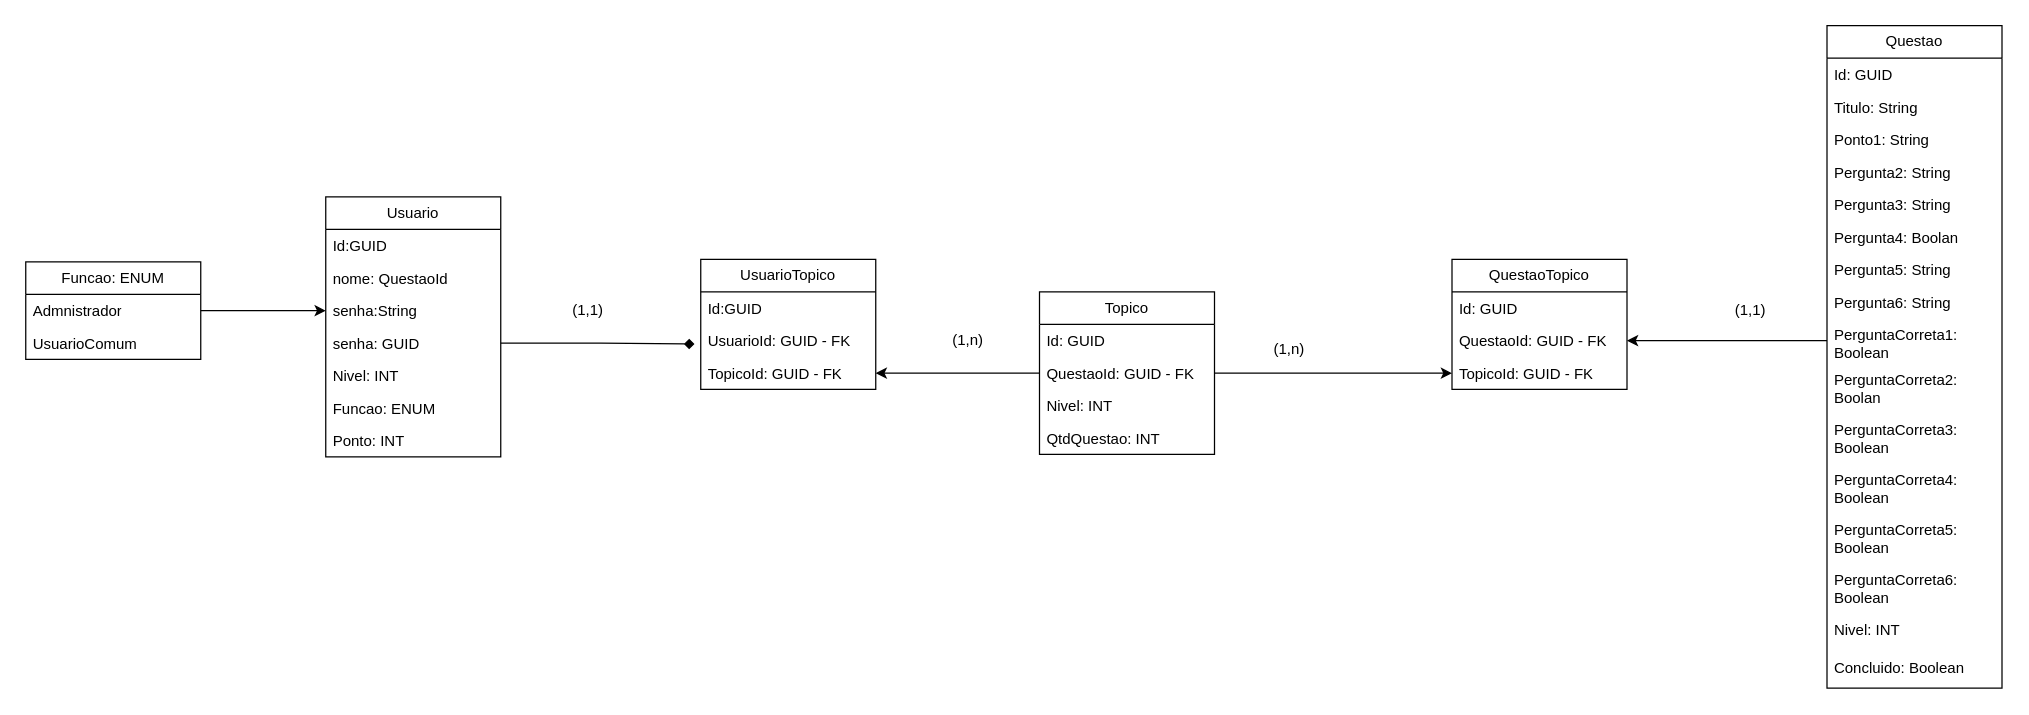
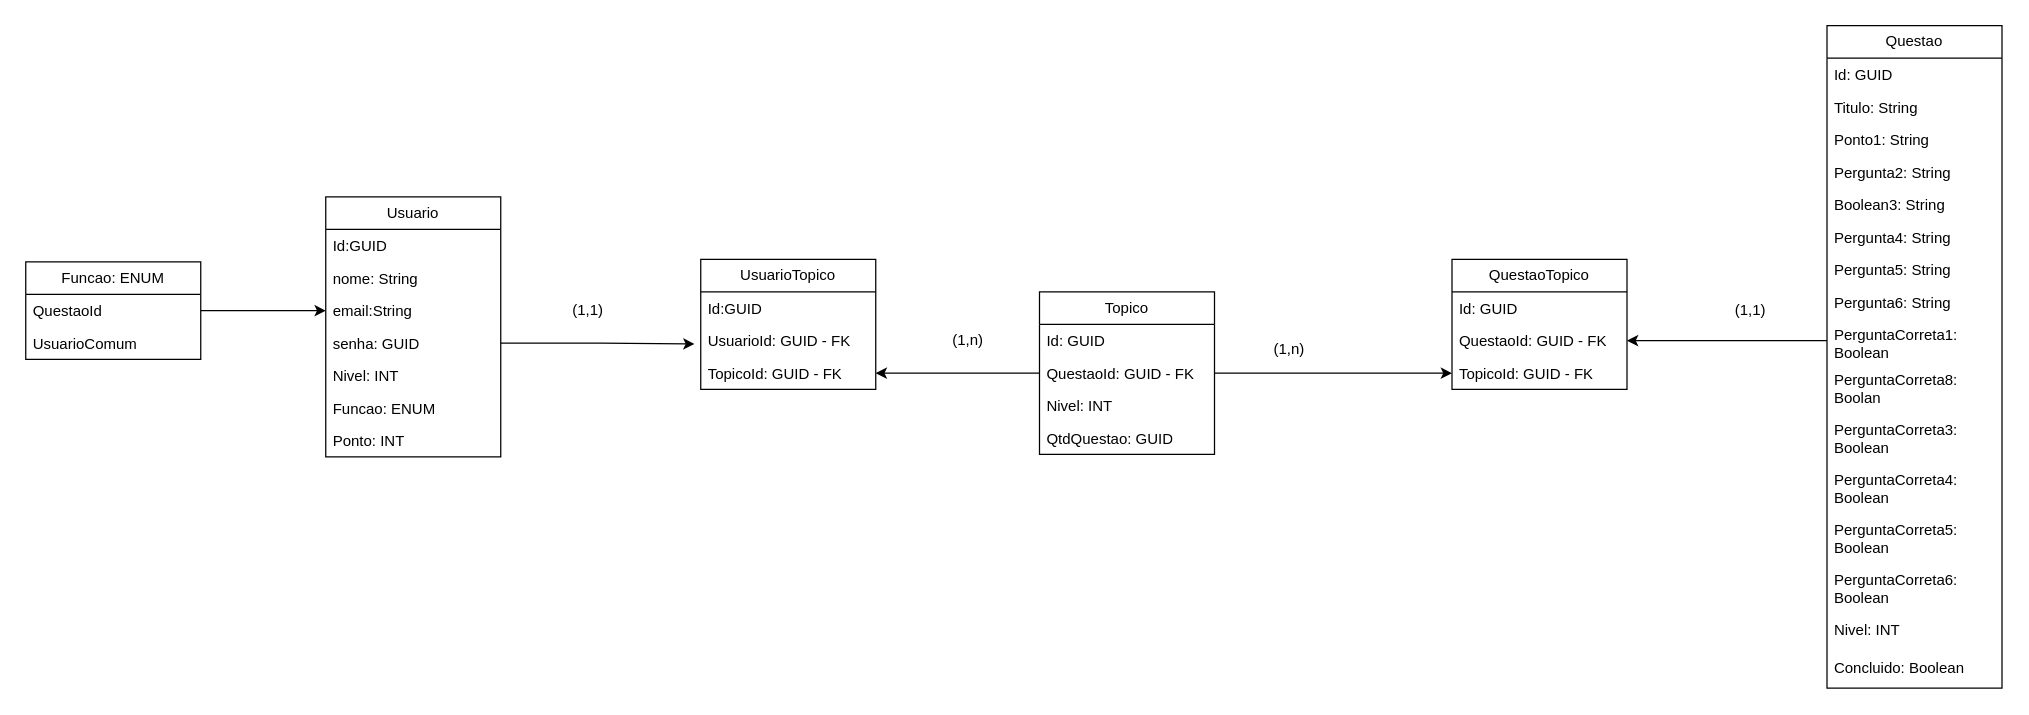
- <mxCell id="15" value="Pergunta3: String" style="text;strokeColor=none;fillColor=none;align=left;verticalAlign=top;spacingLeft=4;spacingRight=4;overflow=hidden;rotatable=0;points=[[0,0.5],[1,0.5]];portConstraint=eastwest;whiteSpace=wrap;html=1;" vertex="1" parent="10"><mxGeometry y="130" width="140" height="26" as="geometry" /></mxCell>
+ <mxCell id="15" value="Boolean3: String" style="text;strokeColor=none;fillColor=none;align=left;verticalAlign=top;spacingLeft=4;spacingRight=4;overflow=hidden;rotatable=0;points=[[0,0.5],[1,0.5]];portConstraint=eastwest;whiteSpace=wrap;html=1;" vertex="1" parent="10"><mxGeometry y="130" width="140" height="26" as="geometry" /></mxCell>
- <mxCell id="16" value="Pergunta4: Boolan" style="text;strokeColor=none;fillColor=none;align=left;verticalAlign=top;spacingLeft=4;spacingRight=4;overflow=hidden;rotatable=0;points=[[0,0.5],[1,0.5]];portConstraint=eastwest;whiteSpace=wrap;html=1;" vertex="1" parent="10"><mxGeometry y="156" width="140" height="26" as="geometry" /></mxCell>
+ <mxCell id="16" value="Pergunta4: String" style="text;strokeColor=none;fillColor=none;align=left;verticalAlign=top;spacingLeft=4;spacingRight=4;overflow=hidden;rotatable=0;points=[[0,0.5],[1,0.5]];portConstraint=eastwest;whiteSpace=wrap;html=1;" vertex="1" parent="10"><mxGeometry y="156" width="140" height="26" as="geometry" /></mxCell>
- <mxCell id="4" value="nome: QuestaoId" style="text;strokeColor=none;fillColor=none;align=left;verticalAlign=top;spacingLeft=4;spacingRight=4;overflow=hidden;rotatable=0;points=[[0,0.5],[1,0.5]];portConstraint=eastwest;whiteSpace=wrap;html=1;" vertex="1" parent="2"><mxGeometry y="52" width="140" height="26" as="geometry" /></mxCell>
+ <mxCell id="4" value="nome: String" style="text;strokeColor=none;fillColor=none;align=left;verticalAlign=top;spacingLeft=4;spacingRight=4;overflow=hidden;rotatable=0;points=[[0,0.5],[1,0.5]];portConstraint=eastwest;whiteSpace=wrap;html=1;" vertex="1" parent="2"><mxGeometry y="52" width="140" height="26" as="geometry" /></mxCell>
- <mxCell id="29" value="Admnistrador" style="text;strokeColor=none;fillColor=none;align=left;verticalAlign=top;spacingLeft=4;spacingRight=4;overflow=hidden;rotatable=0;points=[[0,0.5],[1,0.5]];portConstraint=eastwest;whiteSpace=wrap;html=1;" vertex="1" parent="28"><mxGeometry y="26" width="140" height="26" as="geometry" /></mxCell>
+ <mxCell id="29" value="QuestaoId" style="text;strokeColor=none;fillColor=none;align=left;verticalAlign=top;spacingLeft=4;spacingRight=4;overflow=hidden;rotatable=0;points=[[0,0.5],[1,0.5]];portConstraint=eastwest;whiteSpace=wrap;html=1;" vertex="1" parent="28"><mxGeometry y="26" width="140" height="26" as="geometry" /></mxCell>
- <mxCell id="5" value="senha:String" style="text;strokeColor=none;fillColor=none;align=left;verticalAlign=top;spacingLeft=4;spacingRight=4;overflow=hidden;rotatable=0;points=[[0,0.5],[1,0.5]];portConstraint=eastwest;whiteSpace=wrap;html=1;fontStyle=0" vertex="1" parent="2"><mxGeometry y="78" width="140" height="26" as="geometry" /></mxCell>
+ <mxCell id="5" value="email:String" style="text;strokeColor=none;fillColor=none;align=left;verticalAlign=top;spacingLeft=4;spacingRight=4;overflow=hidden;rotatable=0;points=[[0,0.5],[1,0.5]];portConstraint=eastwest;whiteSpace=wrap;html=1;fontStyle=0" vertex="1" parent="2"><mxGeometry y="78" width="140" height="26" as="geometry" /></mxCell>
- <mxCell id="48" style="edgeStyle=orthogonalEdgeStyle;rounded=0;orthogonalLoop=1;jettySize=auto;html=1;exitX=1;exitY=0.5;exitDx=0;exitDy=0;entryX=-0.036;entryY=0.603;entryDx=0;entryDy=0;entryPerimeter=0;endArrow=diamond;" edge="1" parent="1" source="6" target="46"><mxGeometry relative="1" as="geometry" /></mxCell>
+ <mxCell id="48" style="edgeStyle=orthogonalEdgeStyle;rounded=0;orthogonalLoop=1;jettySize=auto;html=1;exitX=1;exitY=0.5;exitDx=0;exitDy=0;entryX=-0.036;entryY=0.603;entryDx=0;entryDy=0;entryPerimeter=0;" edge="1" parent="1" source="6" target="46"><mxGeometry relative="1" as="geometry" /></mxCell>
- <mxCell id="20" value="PerguntaCorreta2: Boolan" style="text;strokeColor=none;fillColor=none;align=left;verticalAlign=top;spacingLeft=4;spacingRight=4;overflow=hidden;rotatable=0;points=[[0,0.5],[1,0.5]];portConstraint=eastwest;whiteSpace=wrap;html=1;" vertex="1" parent="10"><mxGeometry y="270" width="140" height="40" as="geometry" /></mxCell>
+ <mxCell id="20" value="PerguntaCorreta8: Boolan" style="text;strokeColor=none;fillColor=none;align=left;verticalAlign=top;spacingLeft=4;spacingRight=4;overflow=hidden;rotatable=0;points=[[0,0.5],[1,0.5]];portConstraint=eastwest;whiteSpace=wrap;html=1;" vertex="1" parent="10"><mxGeometry y="270" width="140" height="40" as="geometry" /></mxCell>
- <mxCell id="35" value="QtdQuestao: INT" style="text;strokeColor=none;fillColor=none;align=left;verticalAlign=top;spacingLeft=4;spacingRight=4;overflow=hidden;rotatable=0;points=[[0,0.5],[1,0.5]];portConstraint=eastwest;whiteSpace=wrap;html=1;" vertex="1" parent="31"><mxGeometry y="104" width="140" height="26" as="geometry" /></mxCell>
+ <mxCell id="35" value="QtdQuestao: GUID" style="text;strokeColor=none;fillColor=none;align=left;verticalAlign=top;spacingLeft=4;spacingRight=4;overflow=hidden;rotatable=0;points=[[0,0.5],[1,0.5]];portConstraint=eastwest;whiteSpace=wrap;html=1;" vertex="1" parent="31"><mxGeometry y="104" width="140" height="26" as="geometry" /></mxCell>
